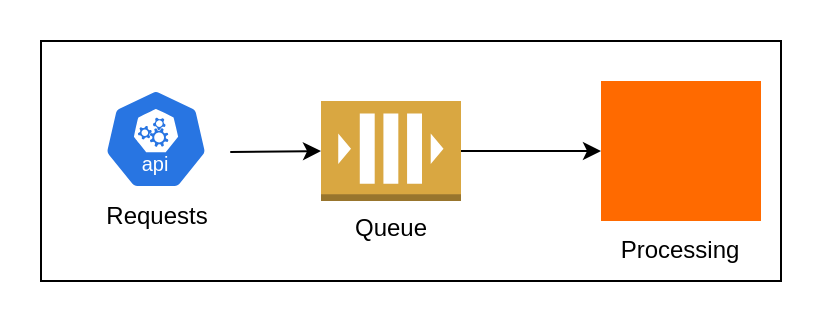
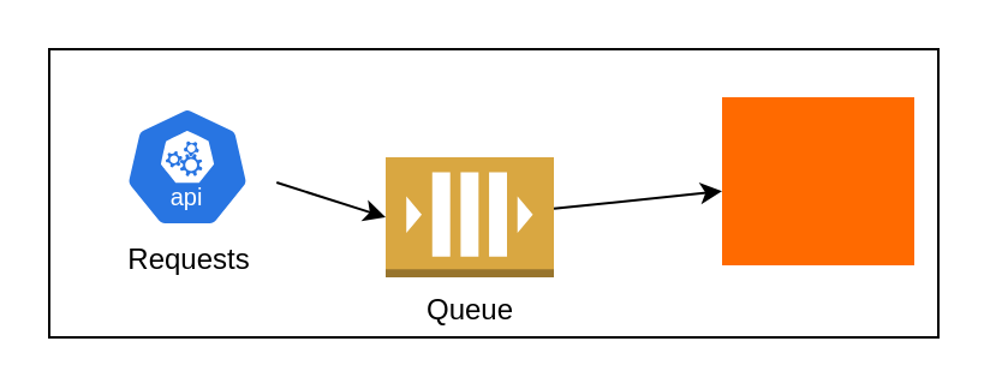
- <mxCell id="3" value="Queue" style="outlineConnect=0;dashed=0;verticalLabelPosition=bottom;verticalAlign=top;align=center;html=1;shape=mxgraph.aws3.queue;fillColor=#D9A741;gradientColor=none;" vertex="1" parent="1"><mxGeometry x="160" y="50" width="70" height="50" as="geometry" /></mxCell>
+ <mxCell id="3" value="Queue" style="outlineConnect=0;dashed=0;verticalLabelPosition=bottom;verticalAlign=top;align=center;html=1;shape=mxgraph.aws3.queue;fillColor=#D9A741;gradientColor=none;" vertex="1" parent="1"><mxGeometry x="160" y="65" width="70" height="50" as="geometry" /></mxCell>
- <mxCell id="8" value="Processing" style="text;html=1;align=center;verticalAlign=middle;whiteSpace=wrap;rounded=0;" vertex="1" parent="1"><mxGeometry x="310" y="110" width="60" height="30" as="geometry" /></mxCell>
